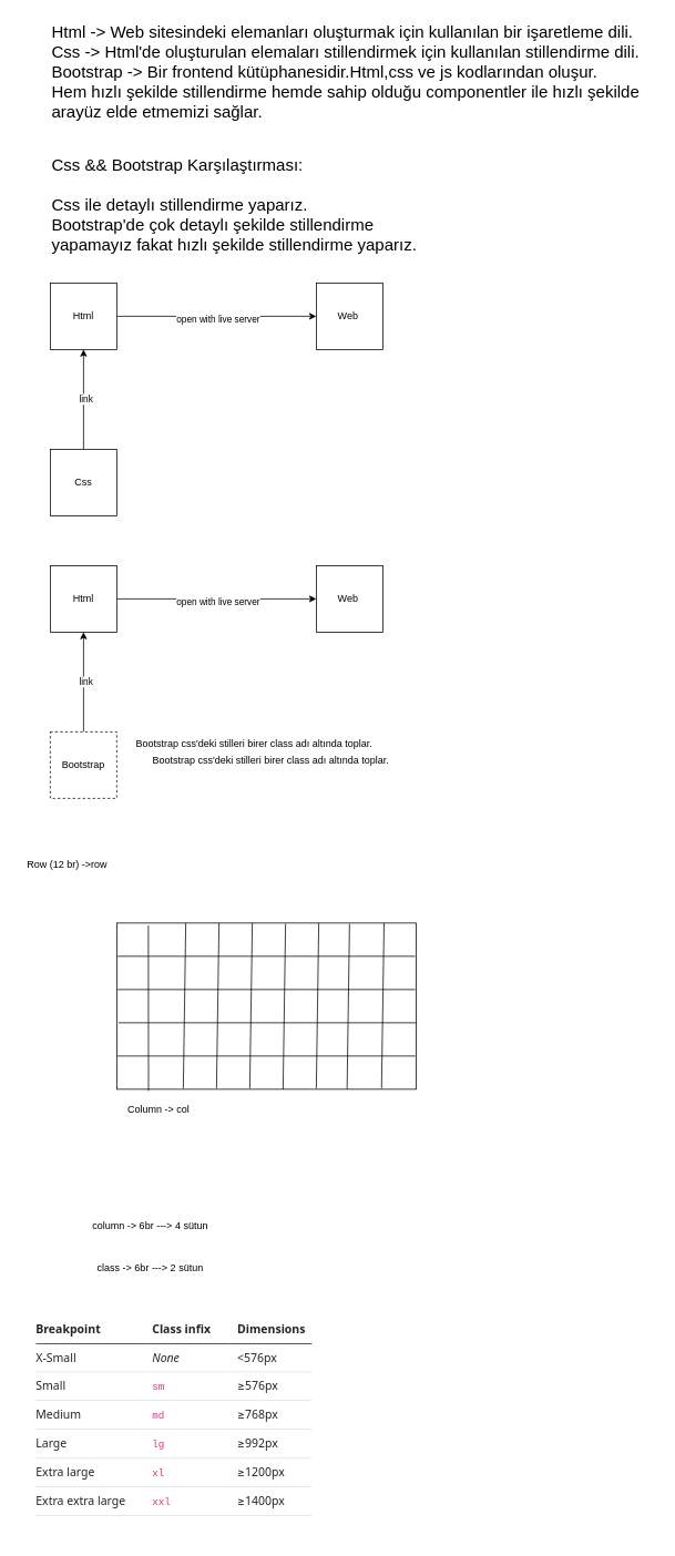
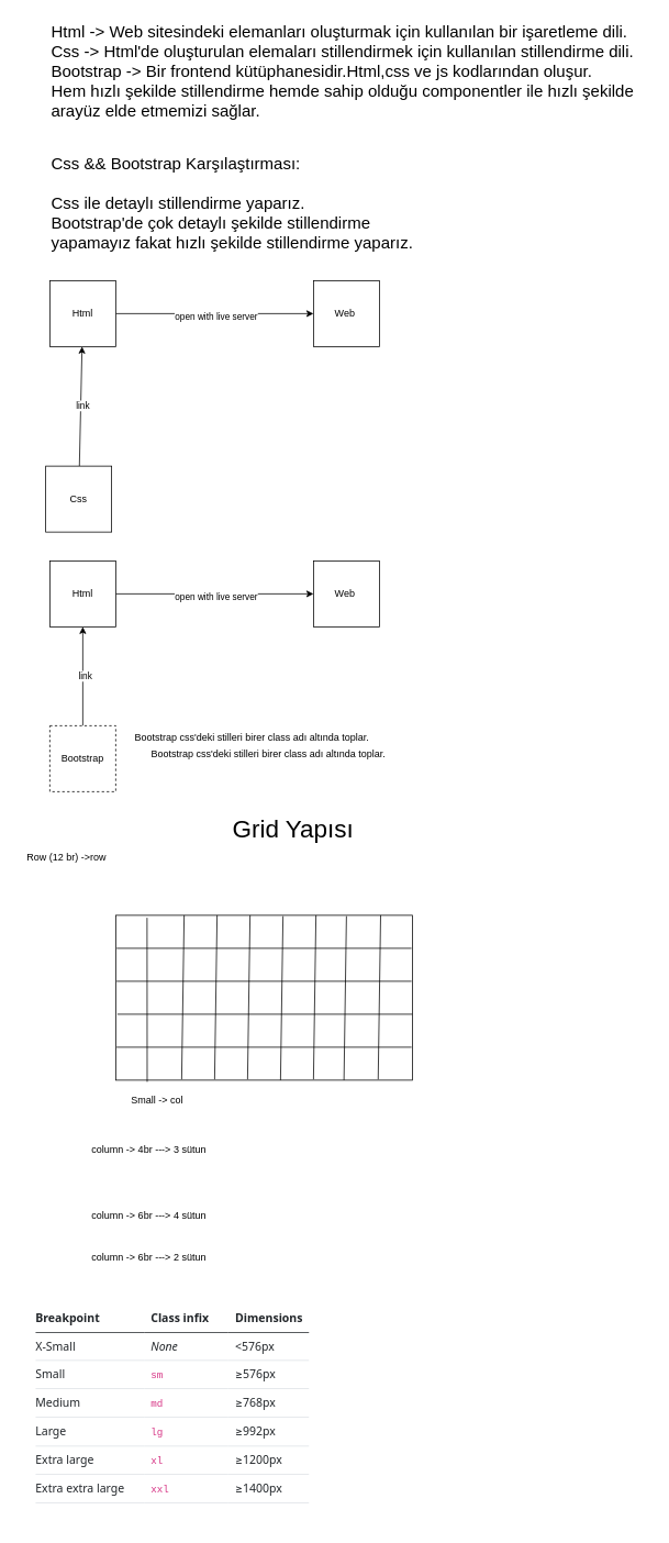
- <mxCell id="10" value="Css" style="whiteSpace=wrap;html=1;aspect=fixed;" parent="1" vertex="1"><mxGeometry x="60" y="540" width="80" height="80" as="geometry" /></mxCell>
+ <mxCell id="10" value="Css" style="whiteSpace=wrap;html=1;aspect=fixed;" parent="1" vertex="1"><mxGeometry x="55" y="565" width="80" height="80" as="geometry" /></mxCell>
+ <mxCell id="19" value="Grid Yapısı" style="text;html=1;align=center;verticalAlign=middle;resizable=0;points=[];autosize=1;strokeColor=none;fillColor=none;fontSize=30;" vertex="1" parent="1"><mxGeometry x="270" y="980" width="170" height="50" as="geometry" /></mxCell>
- <mxCell id="35" value="Column -&amp;gt; col" style="text;html=1;align=center;verticalAlign=middle;resizable=0;points=[];autosize=1;strokeColor=none;fillColor=none;" vertex="1" parent="1"><mxGeometry x="140" y="1320" width="100" height="30" as="geometry" /></mxCell>
+ <mxCell id="35" value="Small -&amp;gt; col" style="text;html=1;align=center;verticalAlign=middle;resizable=0;points=[];autosize=1;strokeColor=none;fillColor=none;" vertex="1" parent="1"><mxGeometry x="140" y="1320" width="100" height="30" as="geometry" /></mxCell>
+ <mxCell id="36" value="column -&amp;gt; 4br ---&amp;gt; 3 sütun" style="text;html=1;align=center;verticalAlign=middle;resizable=0;points=[];autosize=1;strokeColor=none;fillColor=none;" vertex="1" parent="1"><mxGeometry x="100" y="1380" width="160" height="30" as="geometry" /></mxCell>
- <mxCell id="38" value="class -&amp;gt; 6br ---&amp;gt; 2 sütun" style="text;html=1;align=center;verticalAlign=middle;resizable=0;points=[];autosize=1;strokeColor=none;fillColor=none;" vertex="1" parent="1"><mxGeometry x="100" y="1510" width="160" height="30" as="geometry" /></mxCell>
+ <mxCell id="38" value="column -&amp;gt; 6br ---&amp;gt; 2 sütun" style="text;html=1;align=center;verticalAlign=middle;resizable=0;points=[];autosize=1;strokeColor=none;fillColor=none;" vertex="1" parent="1"><mxGeometry x="100" y="1510" width="160" height="30" as="geometry" /></mxCell>
